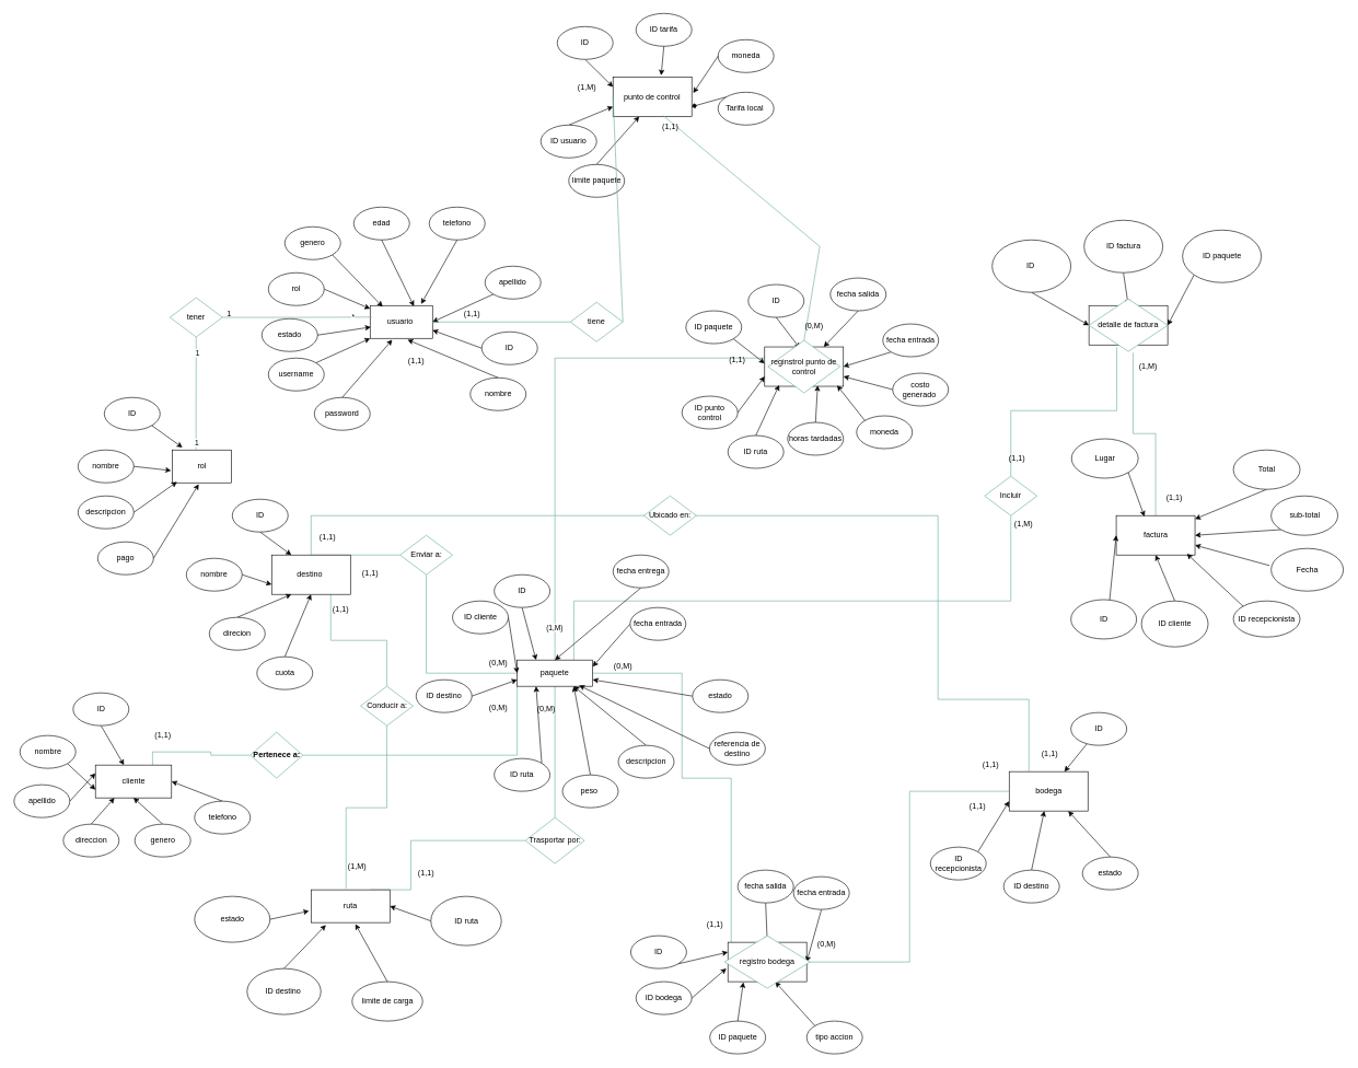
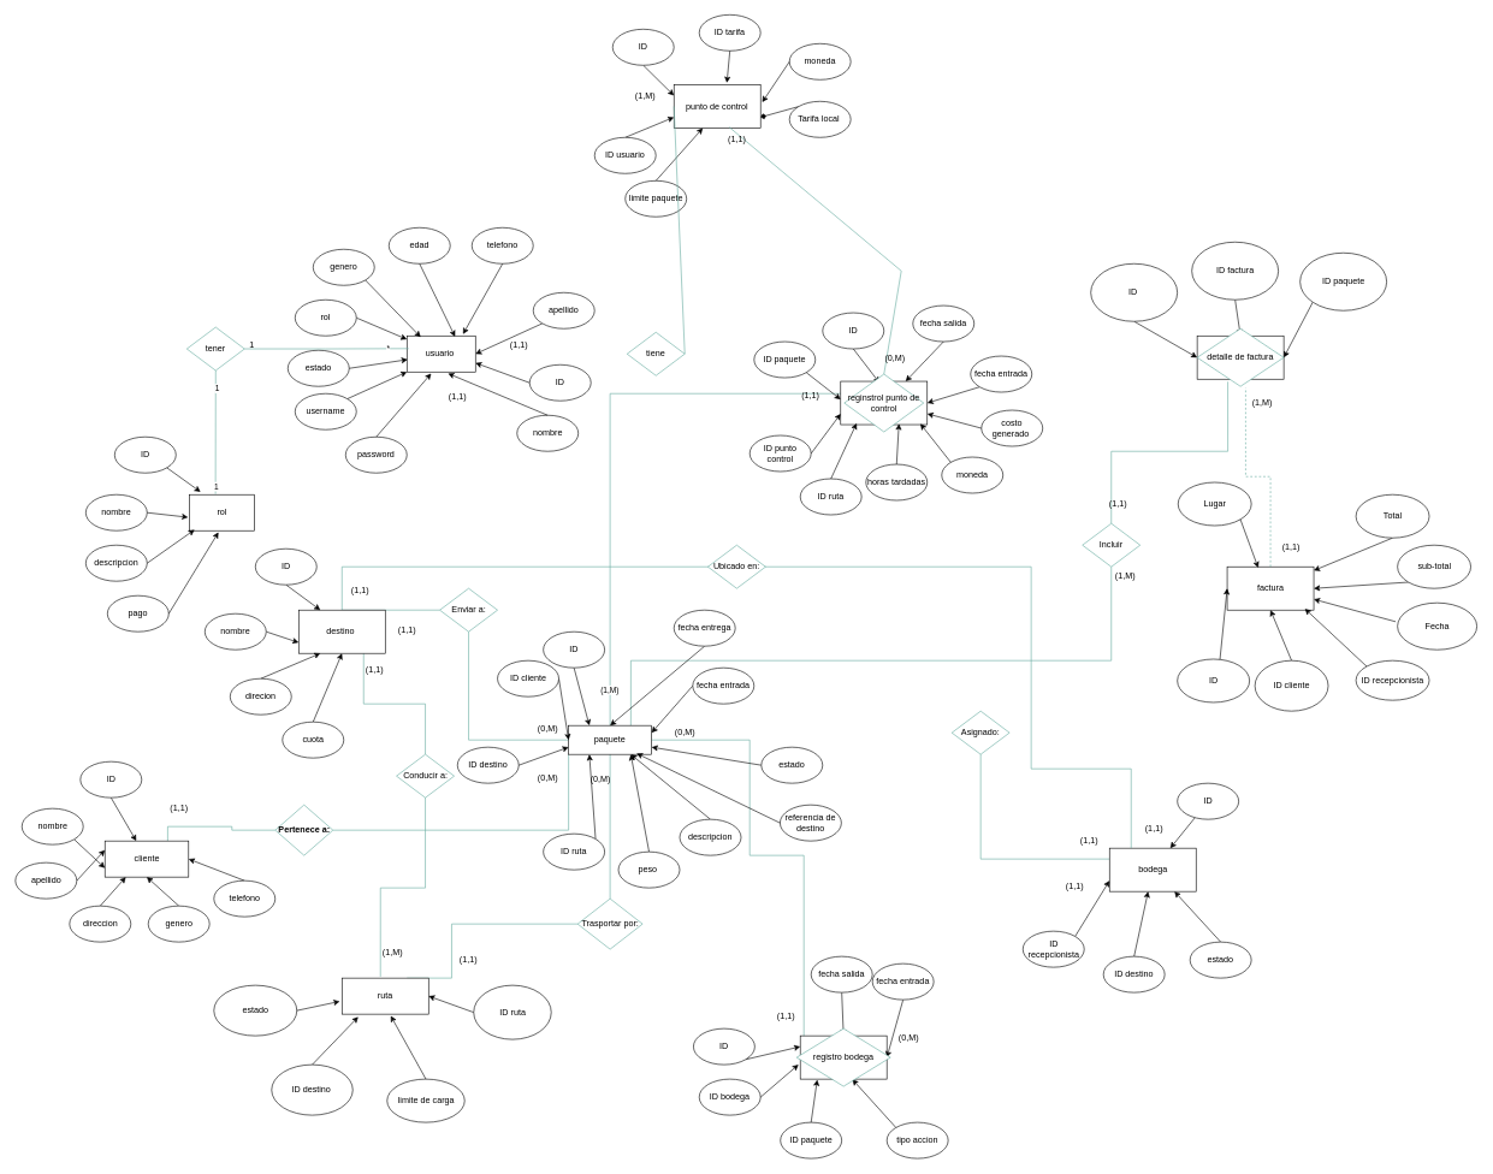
- <mxCell id="124" value="" style="rounded=0;orthogonalLoop=1;jettySize=auto;html=1;exitX=1;exitY=0.5;exitDx=0;exitDy=0;endArrow=none;endFill=0;fillColor=#f8cecc;strokeColor=#67AB9F;" parent="1" source="23" target="126" edge="1"><mxGeometry relative="1" as="geometry"><mxPoint x="928" y="490.207" as="targetPoint" /><mxPoint x="658" y="490" as="sourcePoint" /></mxGeometry></mxCell>
- <mxCell id="221" style="edgeStyle=orthogonalEdgeStyle;rounded=0;orthogonalLoop=1;jettySize=auto;html=1;exitX=0.5;exitY=0;exitDx=0;exitDy=0;entryX=0.56;entryY=1.024;entryDx=0;entryDy=0;entryPerimeter=0;strokeColor=#67AB9F;endArrow=none;endFill=0;" edge="1" parent="1" source="4" target="182"><mxGeometry relative="1" as="geometry" /></mxCell>
+ <mxCell id="221" style="edgeStyle=orthogonalEdgeStyle;rounded=0;orthogonalLoop=1;jettySize=auto;html=1;exitX=0.5;exitY=0;exitDx=0;exitDy=0;entryX=0.56;entryY=1.024;entryDx=0;entryDy=0;entryPerimeter=0;strokeColor=#67AB9F;endArrow=none;endFill=0;dashed=1;" edge="1" parent="1" source="4" target="182"><mxGeometry relative="1" as="geometry" /></mxCell>
+ <mxCell id="202" value="Asignado:" style="rhombus;whiteSpace=wrap;html=1;strokeColor=#67AB9F;" vertex="1" parent="1"><mxGeometry x="1318" y="985" width="80" height="60" as="geometry" /></mxCell>
+ <mxCell id="2" style="edgeStyle=orthogonalEdgeStyle;rounded=0;orthogonalLoop=1;jettySize=auto;html=1;exitX=0;exitY=0.25;exitDx=0;exitDy=0;entryX=0.5;entryY=1;entryDx=0;entryDy=0;endArrow=none;endFill=0;fillColor=#f8cecc;strokeColor=#67AB9F;" edge="1" parent="1" source="3" target="202"><mxGeometry relative="1" as="geometry" /></mxCell>
- <mxCell id="180" style="edgeStyle=orthogonalEdgeStyle;rounded=0;orthogonalLoop=1;jettySize=auto;html=1;exitX=1;exitY=0.5;exitDx=0;exitDy=0;entryX=0;entryY=0.5;entryDx=0;entryDy=0;endArrow=none;endFill=0;strokeColor=#67AB9F;" edge="1" parent="1" source="181" target="3"><mxGeometry relative="1" as="geometry" /></mxCell>
